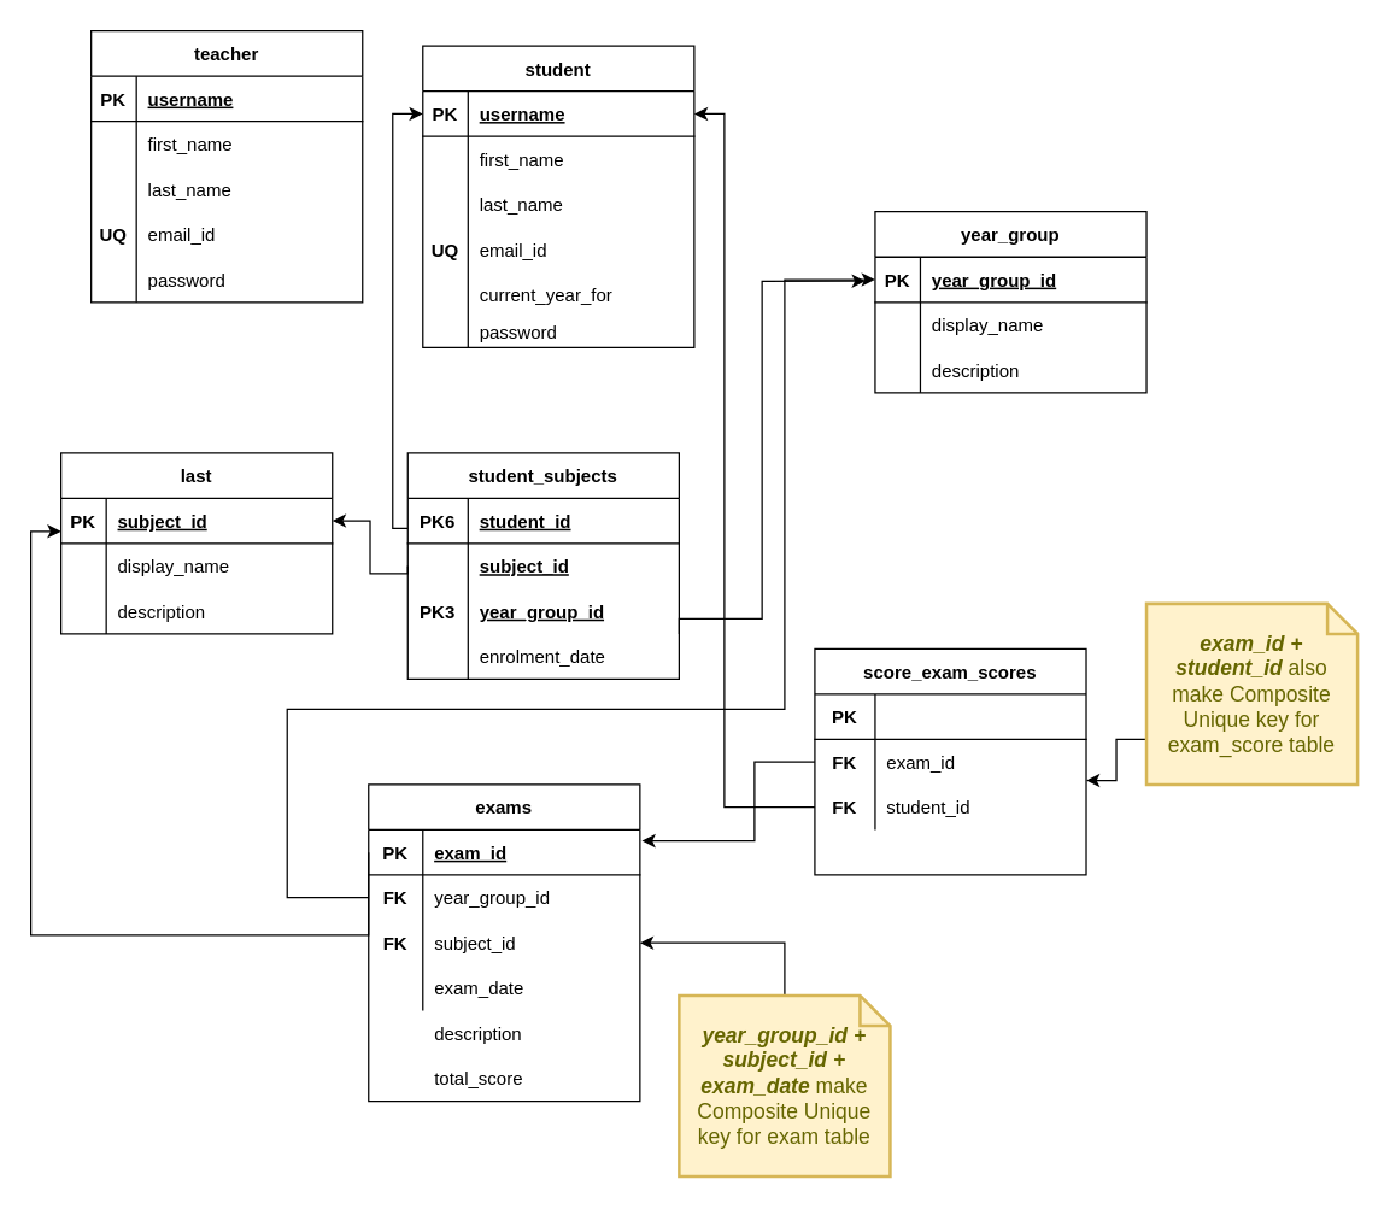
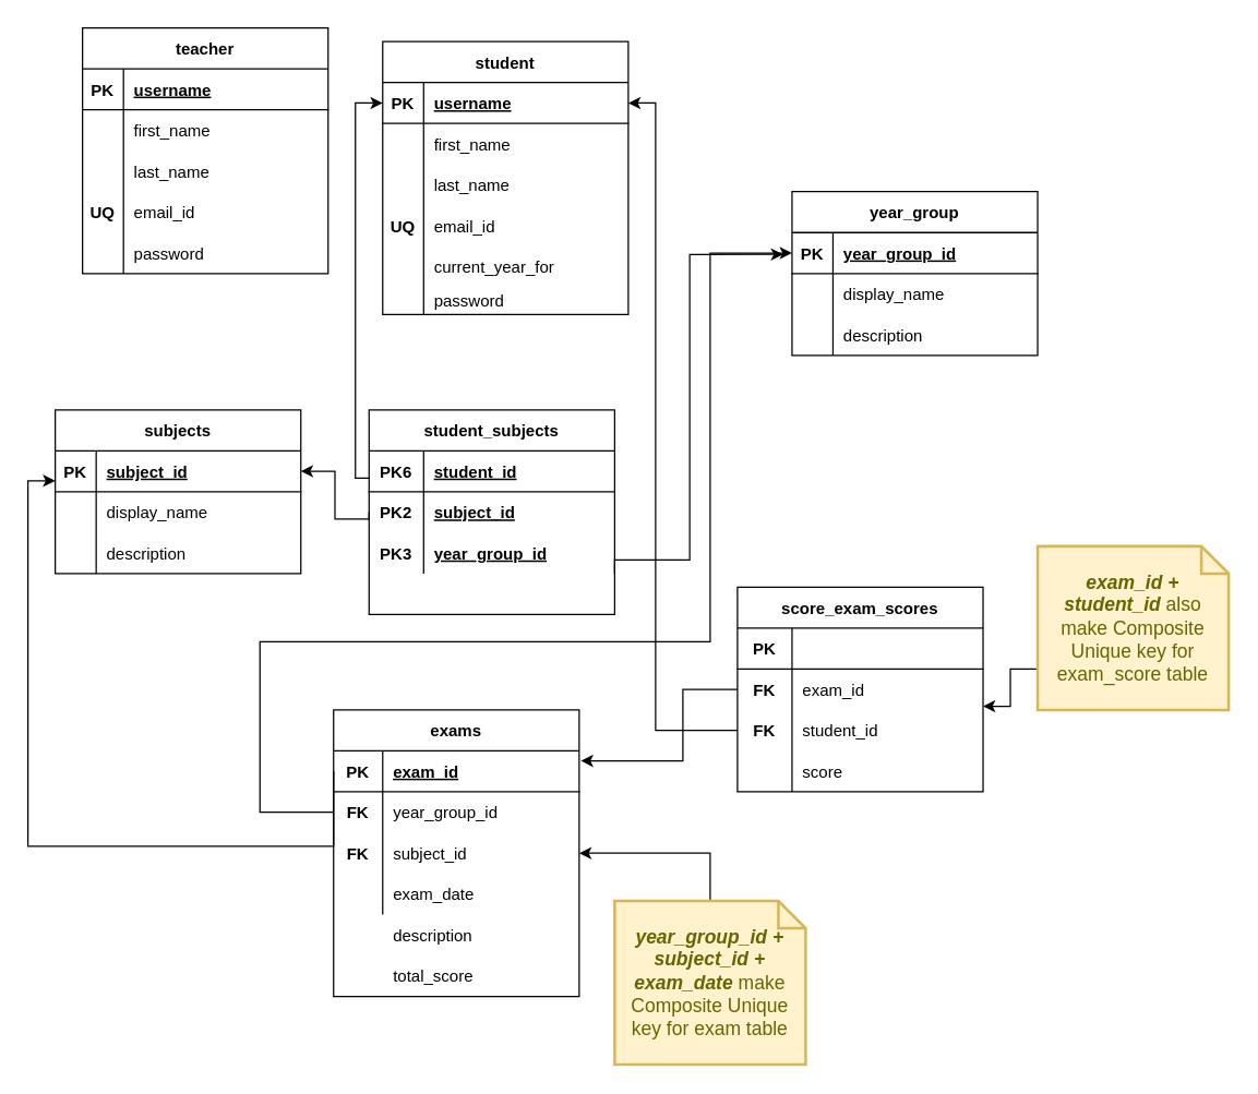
- <mxCell id="68" value="last" style="shape=table;startSize=30;container=1;collapsible=1;childLayout=tableLayout;fixedRows=1;rowLines=0;fontStyle=1;align=center;resizeLast=1;" parent="1" vertex="1"><mxGeometry x="40" y="300" width="180" height="120" as="geometry" /></mxCell>
+ <mxCell id="68" value="subjects" style="shape=table;startSize=30;container=1;collapsible=1;childLayout=tableLayout;fixedRows=1;rowLines=0;fontStyle=1;align=center;resizeLast=1;" parent="1" vertex="1"><mxGeometry x="40" y="300" width="180" height="120" as="geometry" /></mxCell>
+ <mxCell id="39" value="PK2" style="shape=partialRectangle;connectable=0;fillColor=none;top=0;left=0;bottom=0;right=0;editable=1;overflow=hidden;fontStyle=1;perimeterSpacing=0;" parent="38" vertex="1"><mxGeometry width="40" height="30" as="geometry" /></mxCell>
- <mxCell id="46" value="enrolment_date" style="shape=partialRectangle;connectable=0;fillColor=none;top=0;left=0;bottom=0;right=0;align=left;spacingLeft=6;overflow=hidden;" parent="44" vertex="1"><mxGeometry x="40" width="140" height="30" as="geometry" /></mxCell>
+ <mxCell id="32" value="score" style="shape=partialRectangle;connectable=0;fillColor=none;top=0;left=0;bottom=0;right=0;align=left;spacingLeft=6;overflow=hidden;" parent="30" vertex="1"><mxGeometry x="40" width="140" height="30" as="geometry" /></mxCell>
